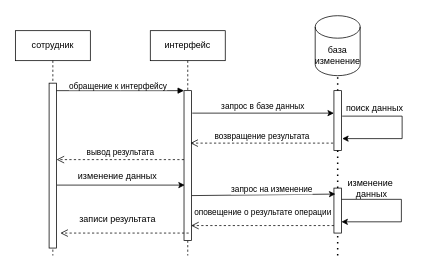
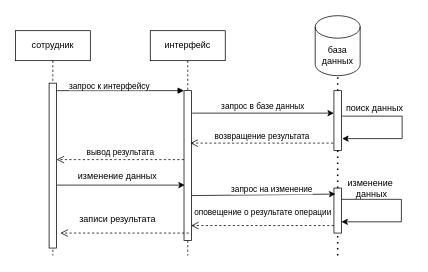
- <mxCell id="15" value="база изменение" style="shape=cylinder3;whiteSpace=wrap;html=1;boundedLbl=1;backgroundOutline=1;size=15;" vertex="1" parent="1"><mxGeometry x="420" y="20" width="60" height="80" as="geometry" /></mxCell>
+ <mxCell id="15" value="база данных" style="shape=cylinder3;whiteSpace=wrap;html=1;boundedLbl=1;backgroundOutline=1;size=15;" vertex="1" parent="1"><mxGeometry x="420" y="20" width="60" height="80" as="geometry" /></mxCell>
- <mxCell id="13" value="&lt;span style=&quot;color: rgb(0, 0, 0); font-family: Helvetica; font-size: 11px; font-style: normal; font-variant-ligatures: normal; font-variant-caps: normal; font-weight: 400; letter-spacing: normal; orphans: 2; text-align: center; text-indent: 0px; text-transform: none; widows: 2; word-spacing: 0px; -webkit-text-stroke-width: 0px; white-space: nowrap; background-color: rgb(255, 255, 255); text-decoration-thickness: initial; text-decoration-style: initial; text-decoration-color: initial; display: inline !important; float: none;&quot;&gt;обращение к интерфейсу&lt;/span&gt;" style="text;whiteSpace=wrap;html=1;" vertex="1" parent="1"><mxGeometry x="90" y="100" width="132" height="34" as="geometry" /></mxCell>
+ <mxCell id="13" value="&lt;span style=&quot;color: rgb(0, 0, 0); font-family: Helvetica; font-size: 11px; font-style: normal; font-variant-ligatures: normal; font-variant-caps: normal; font-weight: 400; letter-spacing: normal; orphans: 2; text-align: center; text-indent: 0px; text-transform: none; widows: 2; word-spacing: 0px; -webkit-text-stroke-width: 0px; white-space: nowrap; background-color: rgb(255, 255, 255); text-decoration-thickness: initial; text-decoration-style: initial; text-decoration-color: initial; display: inline !important; float: none;&quot;&gt;запрос к интерфейсу&lt;/span&gt;" style="text;whiteSpace=wrap;html=1;" vertex="1" parent="1"><mxGeometry x="90" y="100" width="132" height="34" as="geometry" /></mxCell>
